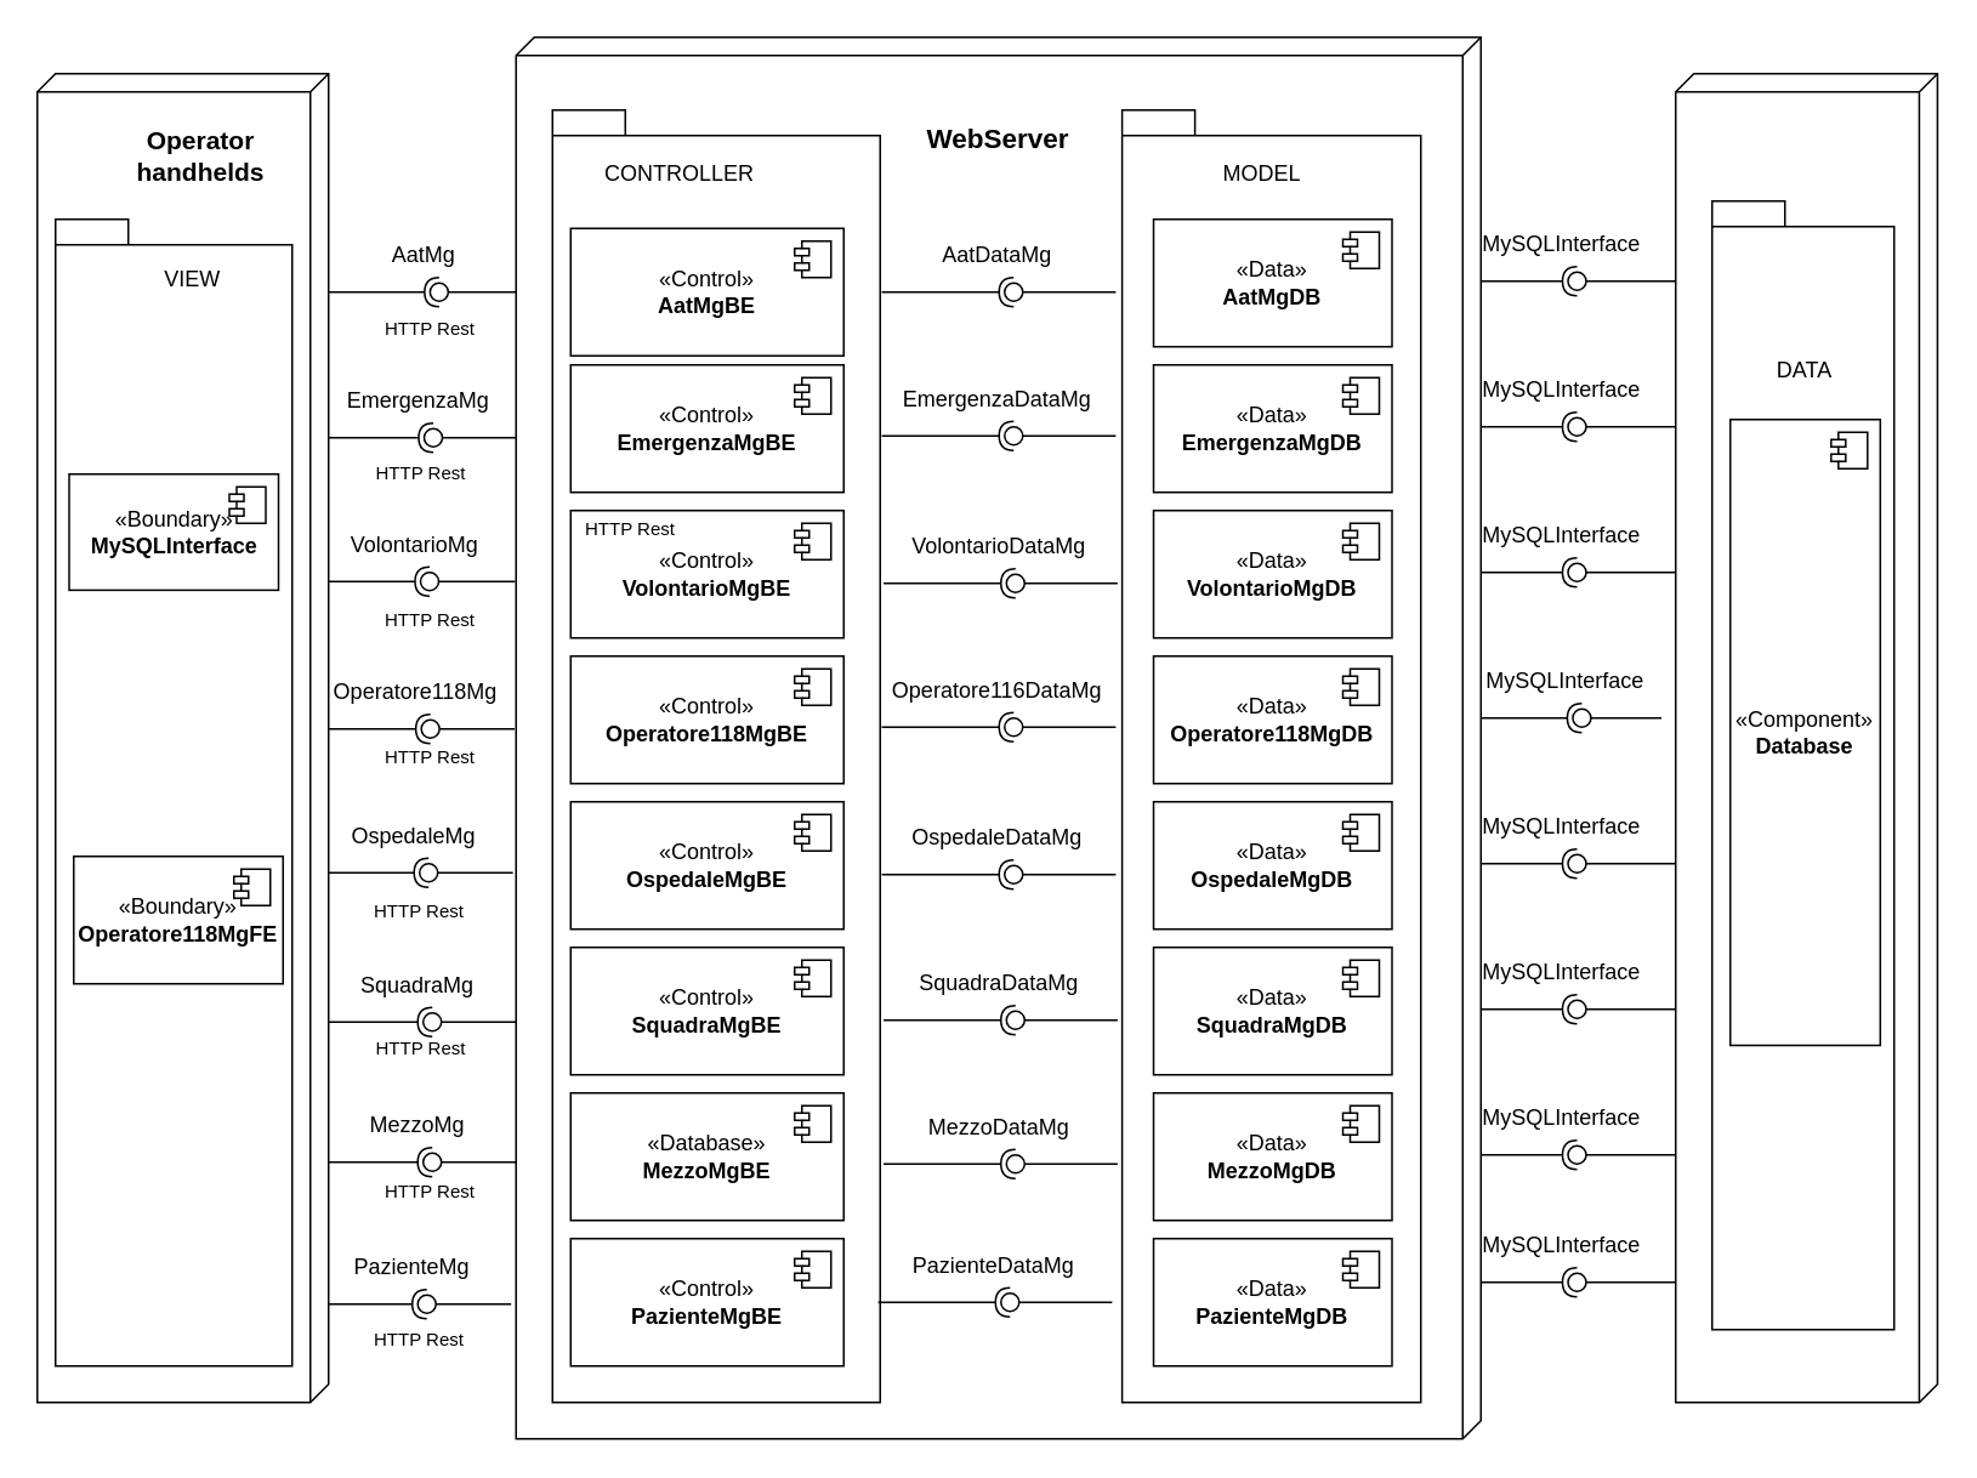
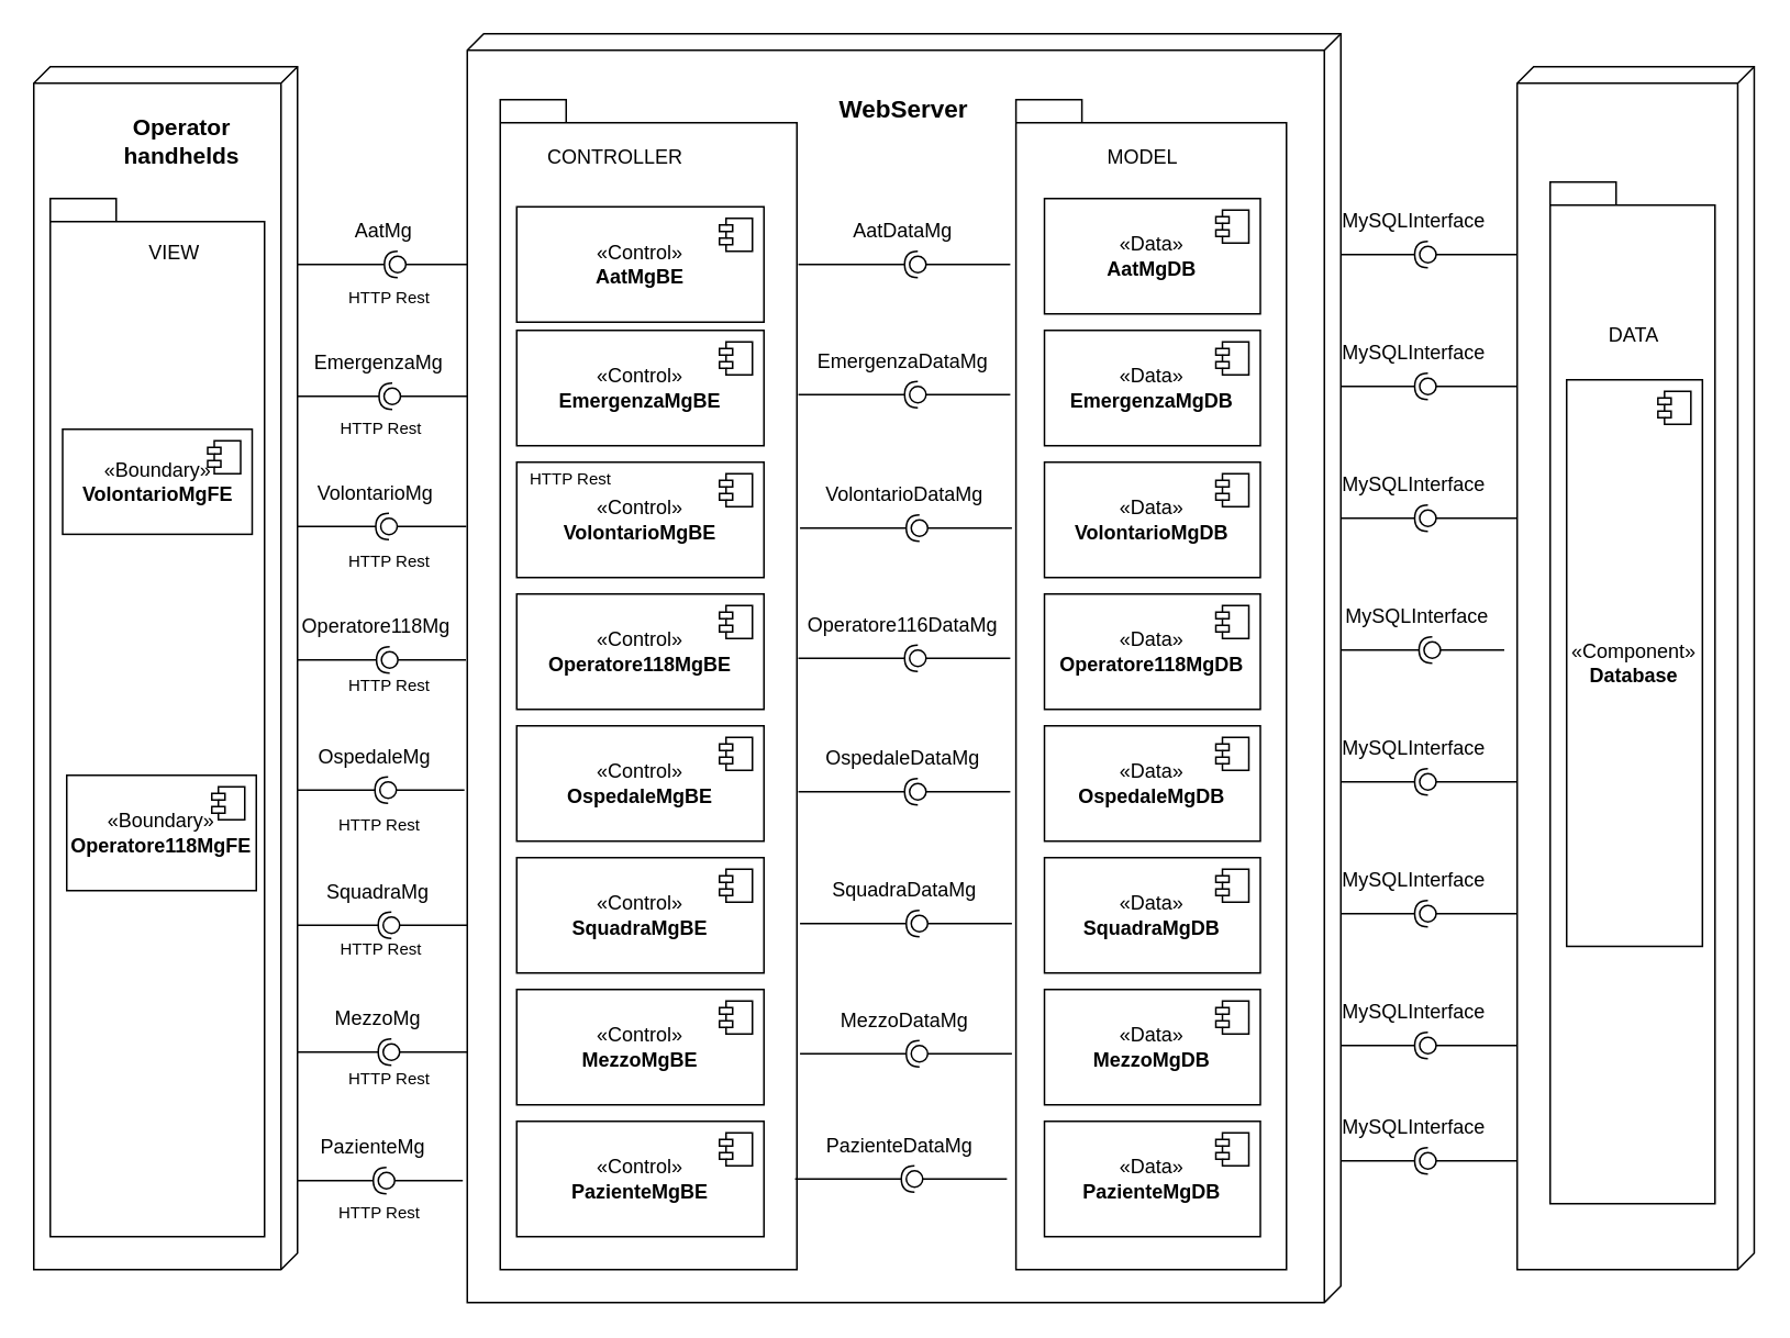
- <mxCell id="197" value="&lt;font size=&quot;1&quot;&gt;&lt;b style=&quot;font-size: 15px;&quot;&gt;WebServer&lt;/b&gt;&lt;/font&gt;" style="text;html=1;align=center;verticalAlign=middle;whiteSpace=wrap;rounded=0;" parent="1" vertex="1"><mxGeometry x="518" y="60" width="60" height="30" as="geometry" /></mxCell>
+ <mxCell id="197" value="&lt;font size=&quot;1&quot;&gt;&lt;b style=&quot;font-size: 15px;&quot;&gt;WebServer&lt;/b&gt;&lt;/font&gt;" style="text;html=1;align=center;verticalAlign=middle;whiteSpace=wrap;rounded=0;" parent="1" vertex="1"><mxGeometry x="518" y="50" width="60" height="30" as="geometry" /></mxCell>
- <mxCell id="145" value="«Boundary»&lt;br&gt;&lt;b&gt;MySQLInterface&lt;/b&gt;" style="html=1;dropTarget=0;whiteSpace=wrap;" parent="140" vertex="1"><mxGeometry x="-22.5" y="140" width="115" height="63.75" as="geometry" /></mxCell>
+ <mxCell id="145" value="«Boundary»&lt;br&gt;&lt;b&gt;VolontarioMgFE&lt;/b&gt;" style="html=1;dropTarget=0;whiteSpace=wrap;" parent="140" vertex="1"><mxGeometry x="-22.5" y="140" width="115" height="63.75" as="geometry" /></mxCell>
- <mxCell id="135" value="«Database»&lt;br&gt;&lt;b&gt;MezzoMgBE&lt;/b&gt;" style="html=1;dropTarget=0;whiteSpace=wrap;" parent="1" vertex="1"><mxGeometry x="313" y="600" width="150" height="70" as="geometry" /></mxCell>
+ <mxCell id="135" value="«Control»&lt;br&gt;&lt;b&gt;MezzoMgBE&lt;/b&gt;" style="html=1;dropTarget=0;whiteSpace=wrap;" parent="1" vertex="1"><mxGeometry x="313" y="600" width="150" height="70" as="geometry" /></mxCell>
